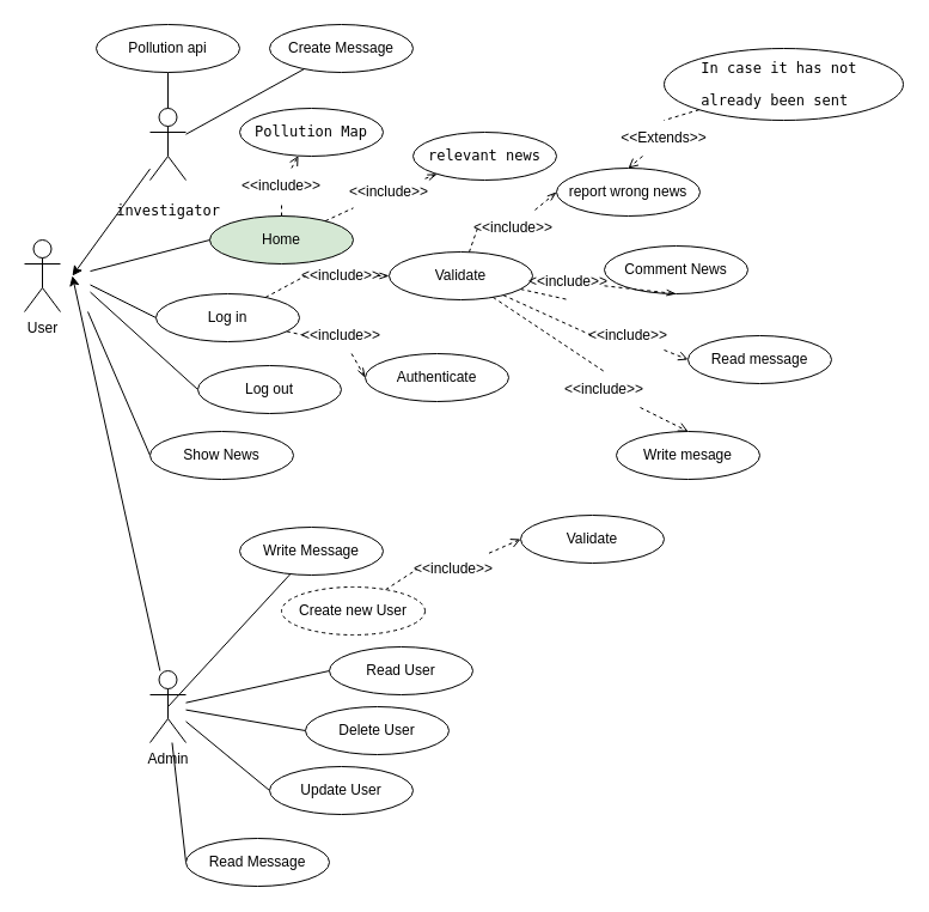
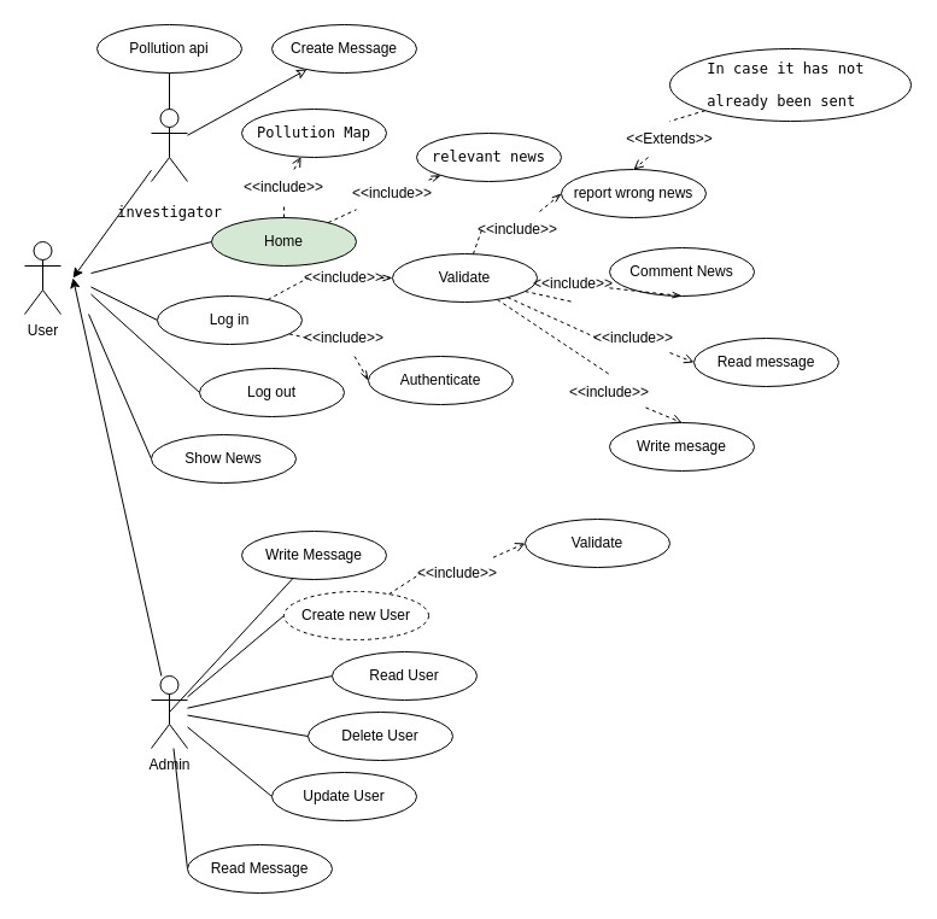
- <mxCell id="15" style="edgeStyle=none;html=1;endArrow=none;endFill=0;" edge="1" parent="1" source="16" target="65"><mxGeometry relative="1" as="geometry" /></mxCell>
+ <mxCell id="15" style="edgeStyle=none;html=1;endArrow=classic;endFill=0;" edge="1" parent="1" source="16" target="65"><mxGeometry relative="1" as="geometry" /></mxCell>
- <mxCell id="47" value="&lt;div style=&quot;text-align: left&quot;&gt;Write mesage&lt;/div&gt;" style="ellipse;whiteSpace=wrap;html=1;" vertex="1" parent="1"><mxGeometry x="515" y="360" width="120" height="40" as="geometry" /></mxCell>
+ <mxCell id="47" value="&lt;div style=&quot;text-align: left&quot;&gt;Write mesage&lt;/div&gt;" style="ellipse;whiteSpace=wrap;html=1;" vertex="1" parent="1"><mxGeometry x="505" y="350" width="120" height="40" as="geometry" /></mxCell>
+ <mxCell id="8" style="edgeStyle=none;html=1;entryX=0;entryY=0.5;entryDx=0;entryDy=0;endArrow=none;endFill=0;" edge="1" parent="1" source="13" target="28"><mxGeometry relative="1" as="geometry" /></mxCell>
